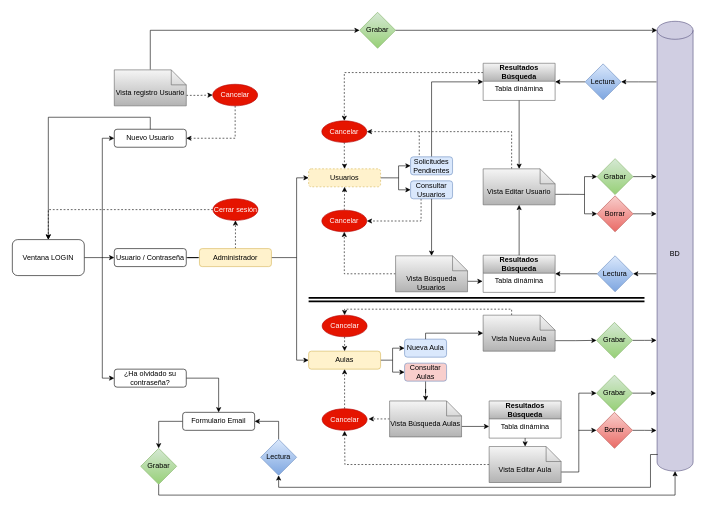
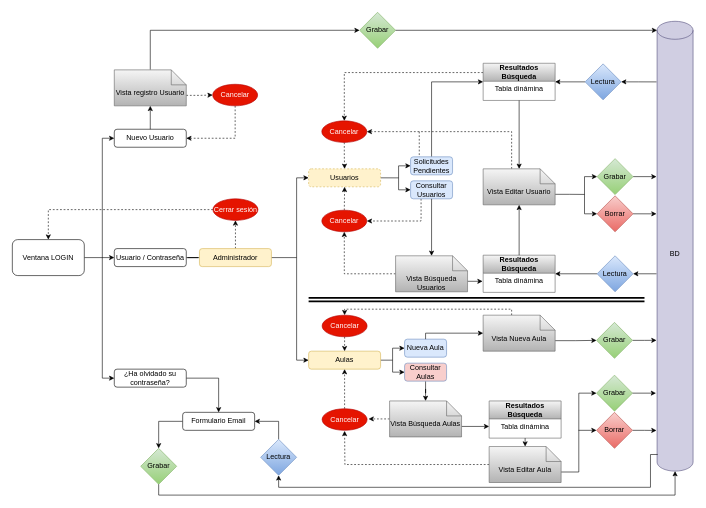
- <mxCell id="16" style="edgeStyle=orthogonalEdgeStyle;rounded=0;orthogonalLoop=1;jettySize=auto;html=1;exitX=0.5;exitY=0;exitDx=0;exitDy=0;" parent="1" source="4" target="3" edge="1"><mxGeometry relative="1" as="geometry" /></mxCell>
+ <mxCell id="16" style="edgeStyle=orthogonalEdgeStyle;rounded=0;orthogonalLoop=1;jettySize=auto;html=1;exitX=0.5;exitY=0;exitDx=0;exitDy=0;entryX=0.5;entryY=1;entryDx=0;entryDy=0;entryPerimeter=0;" parent="1" source="4" target="15" edge="1"><mxGeometry relative="1" as="geometry" /></mxCell>
